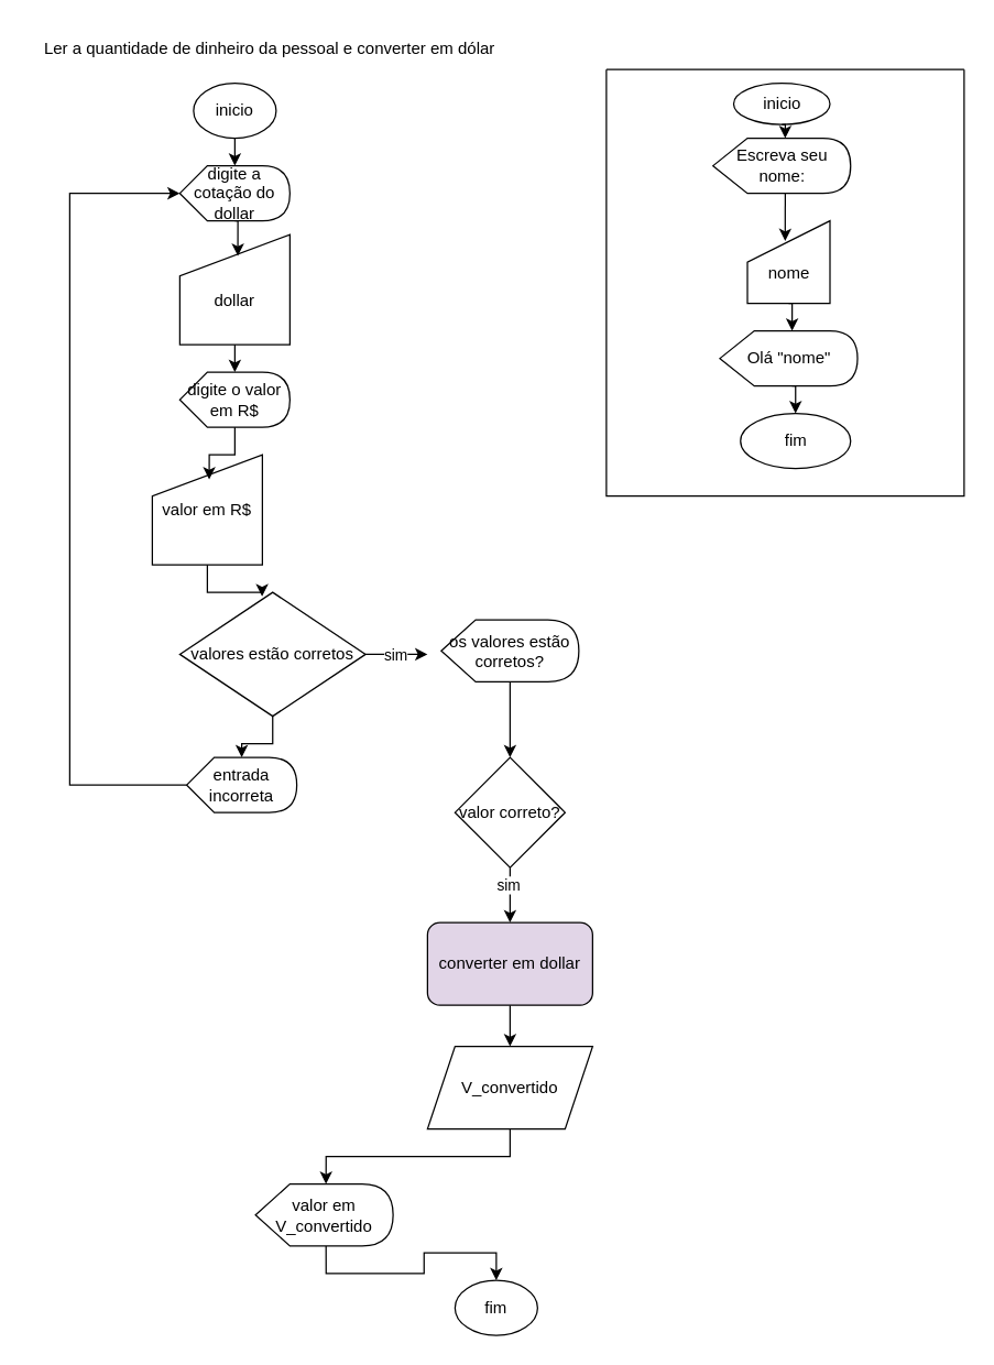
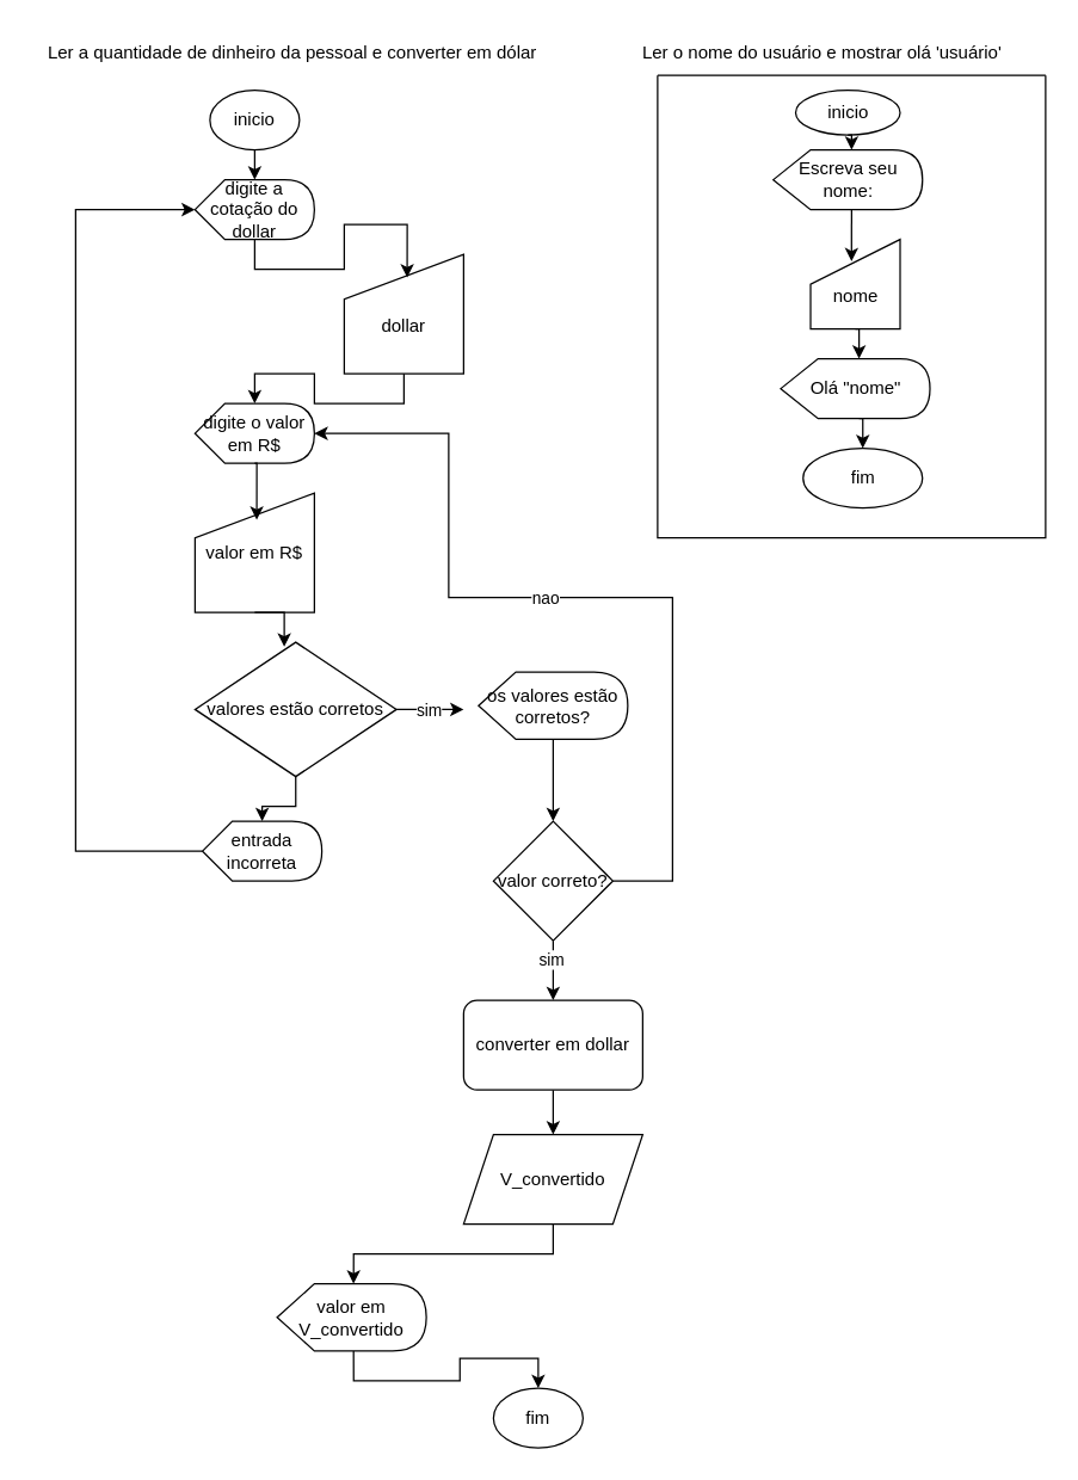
+ <mxCell id="13" value="Ler o nome do usuário e mostrar olá 'usuário'" style="text;html=1;align=center;verticalAlign=middle;resizable=0;points=[];autosize=1;strokeColor=none;fillColor=none;" vertex="1" parent="1"><mxGeometry x="420" width="260" height="30" as="geometry" y="20" /></mxCell>
- <mxCell id="16" value="&lt;div&gt;&lt;br&gt;&lt;/div&gt;dollar" style="shape=manualInput;whiteSpace=wrap;html=1;" vertex="1" parent="1"><mxGeometry x="130" y="170" width="80" height="80" as="geometry" /></mxCell>
+ <mxCell id="16" value="&lt;div&gt;&lt;br&gt;&lt;/div&gt;dollar" style="shape=manualInput;whiteSpace=wrap;html=1;" vertex="1" parent="1"><mxGeometry x="230" y="170" width="80" height="80" as="geometry" /></mxCell>
- <mxCell id="18" value="&lt;div&gt;valor em R$&lt;/div&gt;" style="shape=manualInput;whiteSpace=wrap;html=1;" vertex="1" parent="1"><mxGeometry x="110" y="330" width="80" height="80" as="geometry" /></mxCell>
+ <mxCell id="18" value="&lt;div&gt;valor em R$&lt;/div&gt;" style="shape=manualInput;whiteSpace=wrap;html=1;" vertex="1" parent="1"><mxGeometry x="130" y="330" width="80" height="80" as="geometry" /></mxCell>
+ <mxCell id="32" style="edgeStyle=orthogonalEdgeStyle;rounded=0;orthogonalLoop=1;jettySize=auto;html=1;entryX=1;entryY=0.5;entryDx=0;entryDy=0;entryPerimeter=0;" edge="1" parent="1" source="36" target="17"><mxGeometry relative="1" as="geometry"><mxPoint x="260" y="290" as="targetPoint" /><Array as="points"><mxPoint x="450" y="590" /><mxPoint x="450" y="400" /><mxPoint x="300" y="400" /><mxPoint x="300" y="290" /></Array></mxGeometry></mxCell>
+ <mxCell id="33" value="nao" style="edgeLabel;html=1;align=center;verticalAlign=middle;resizable=0;points=[];" vertex="1" connectable="0" parent="32"><mxGeometry x="0.091" relative="1" as="geometry"><mxPoint as="offset" /></mxGeometry></mxCell>
- <mxCell id="38" value="converter em dollar" style="rounded=1;whiteSpace=wrap;html=1;fillColor=#e1d5e7;" vertex="1" parent="1"><mxGeometry x="310" y="670" width="120" height="60" as="geometry" /></mxCell>
+ <mxCell id="38" value="converter em dollar" style="rounded=1;whiteSpace=wrap;html=1;" vertex="1" parent="1"><mxGeometry x="310" y="670" width="120" height="60" as="geometry" /></mxCell>
